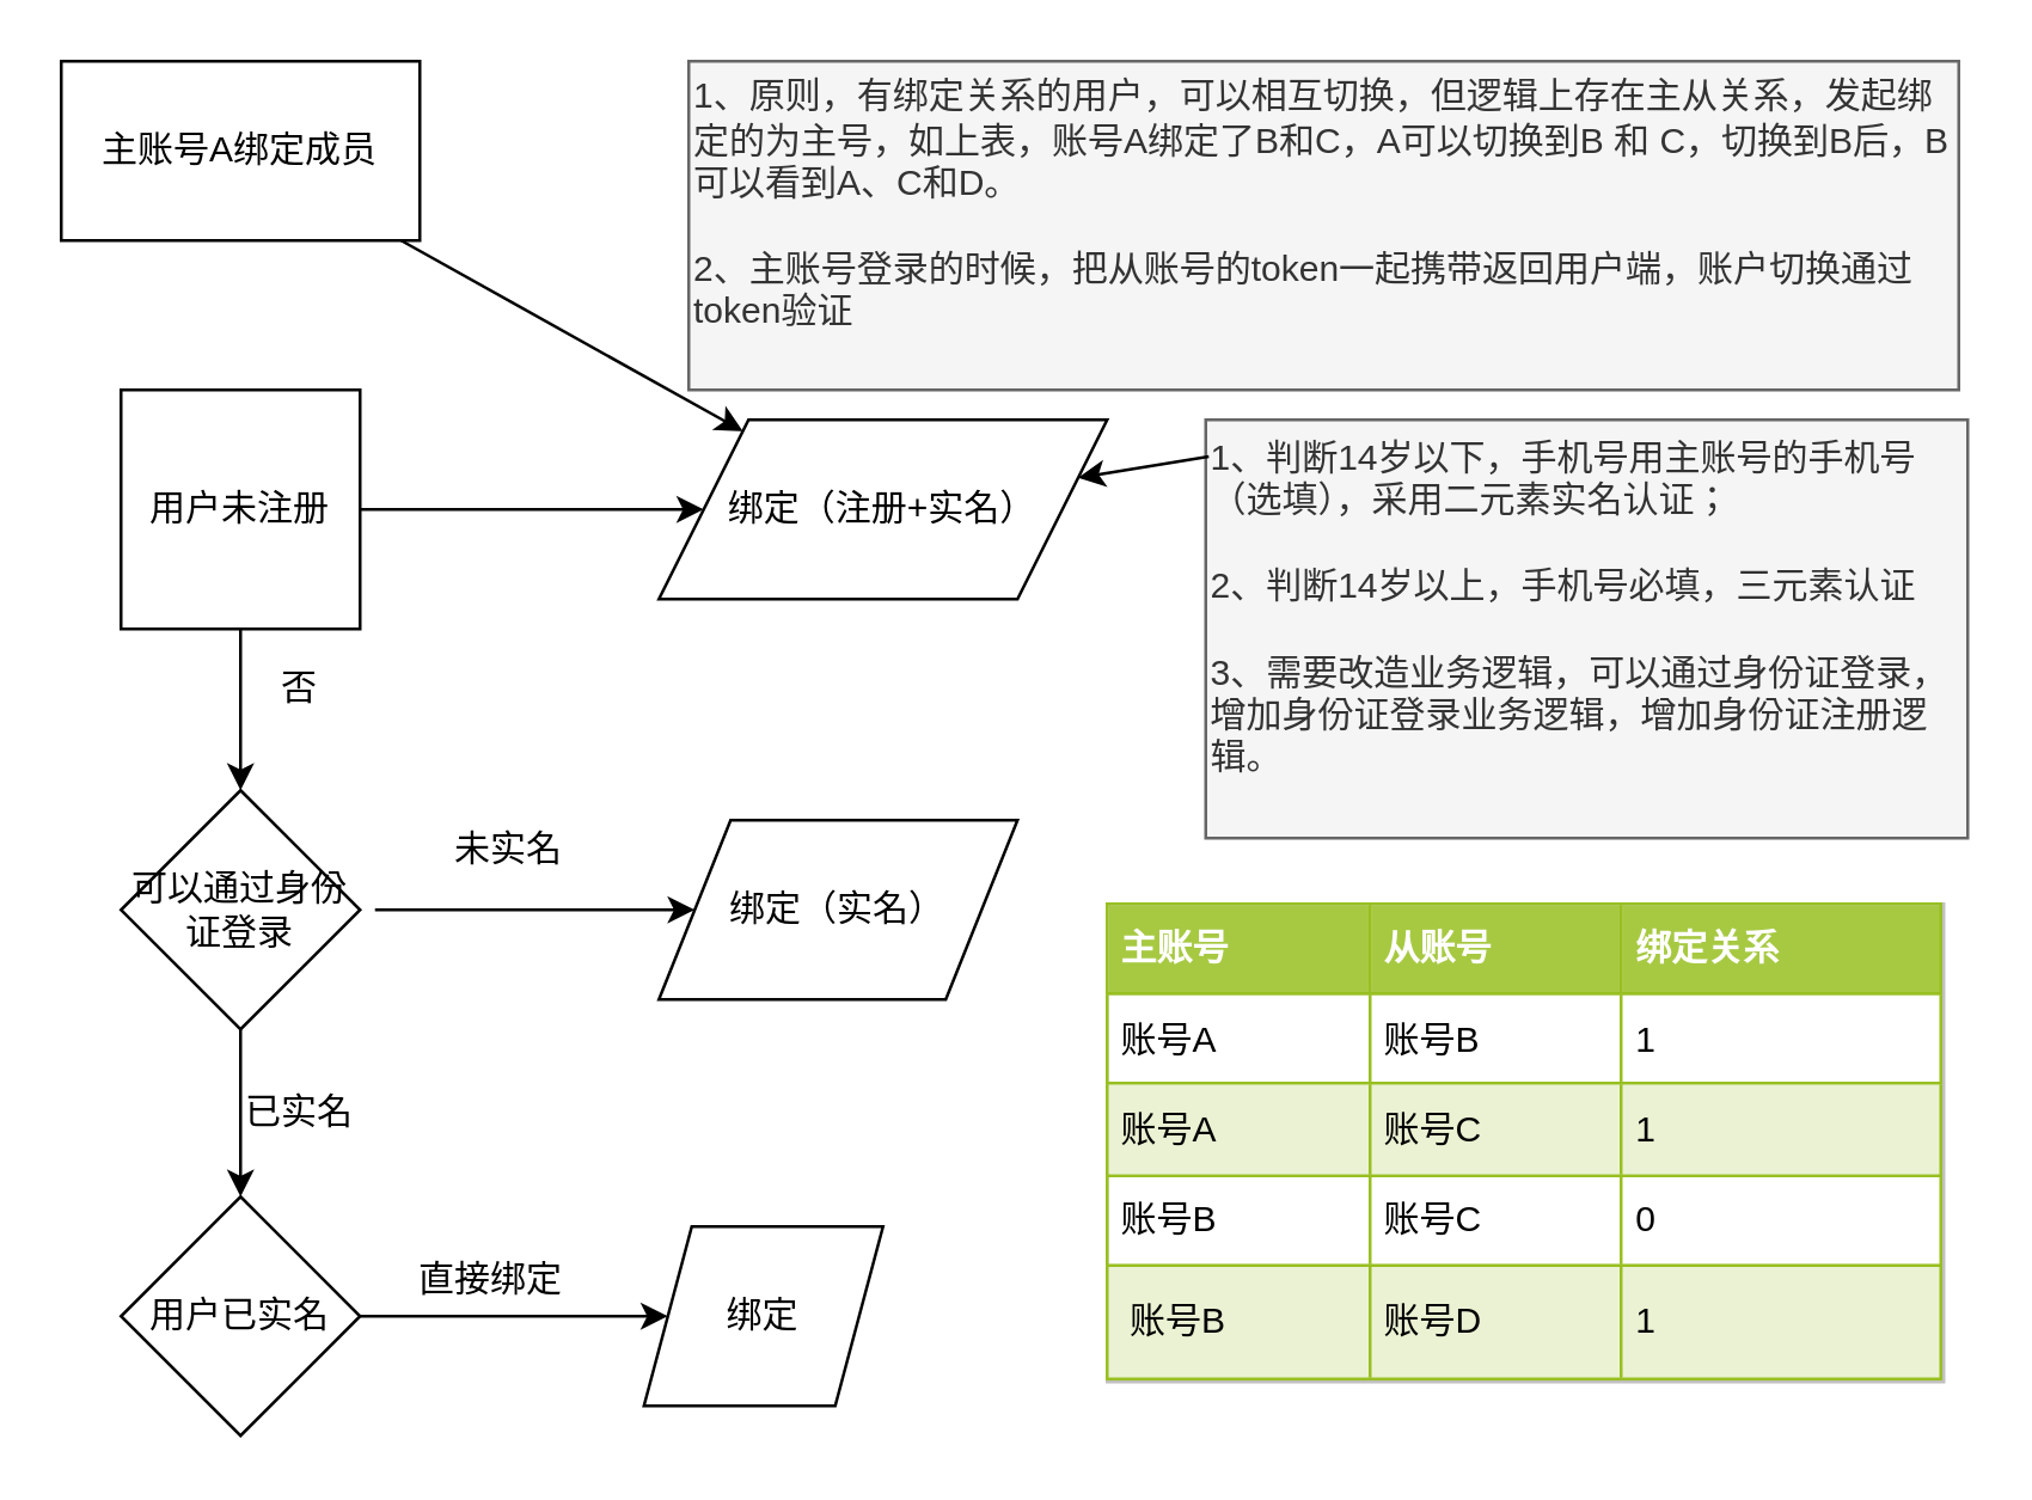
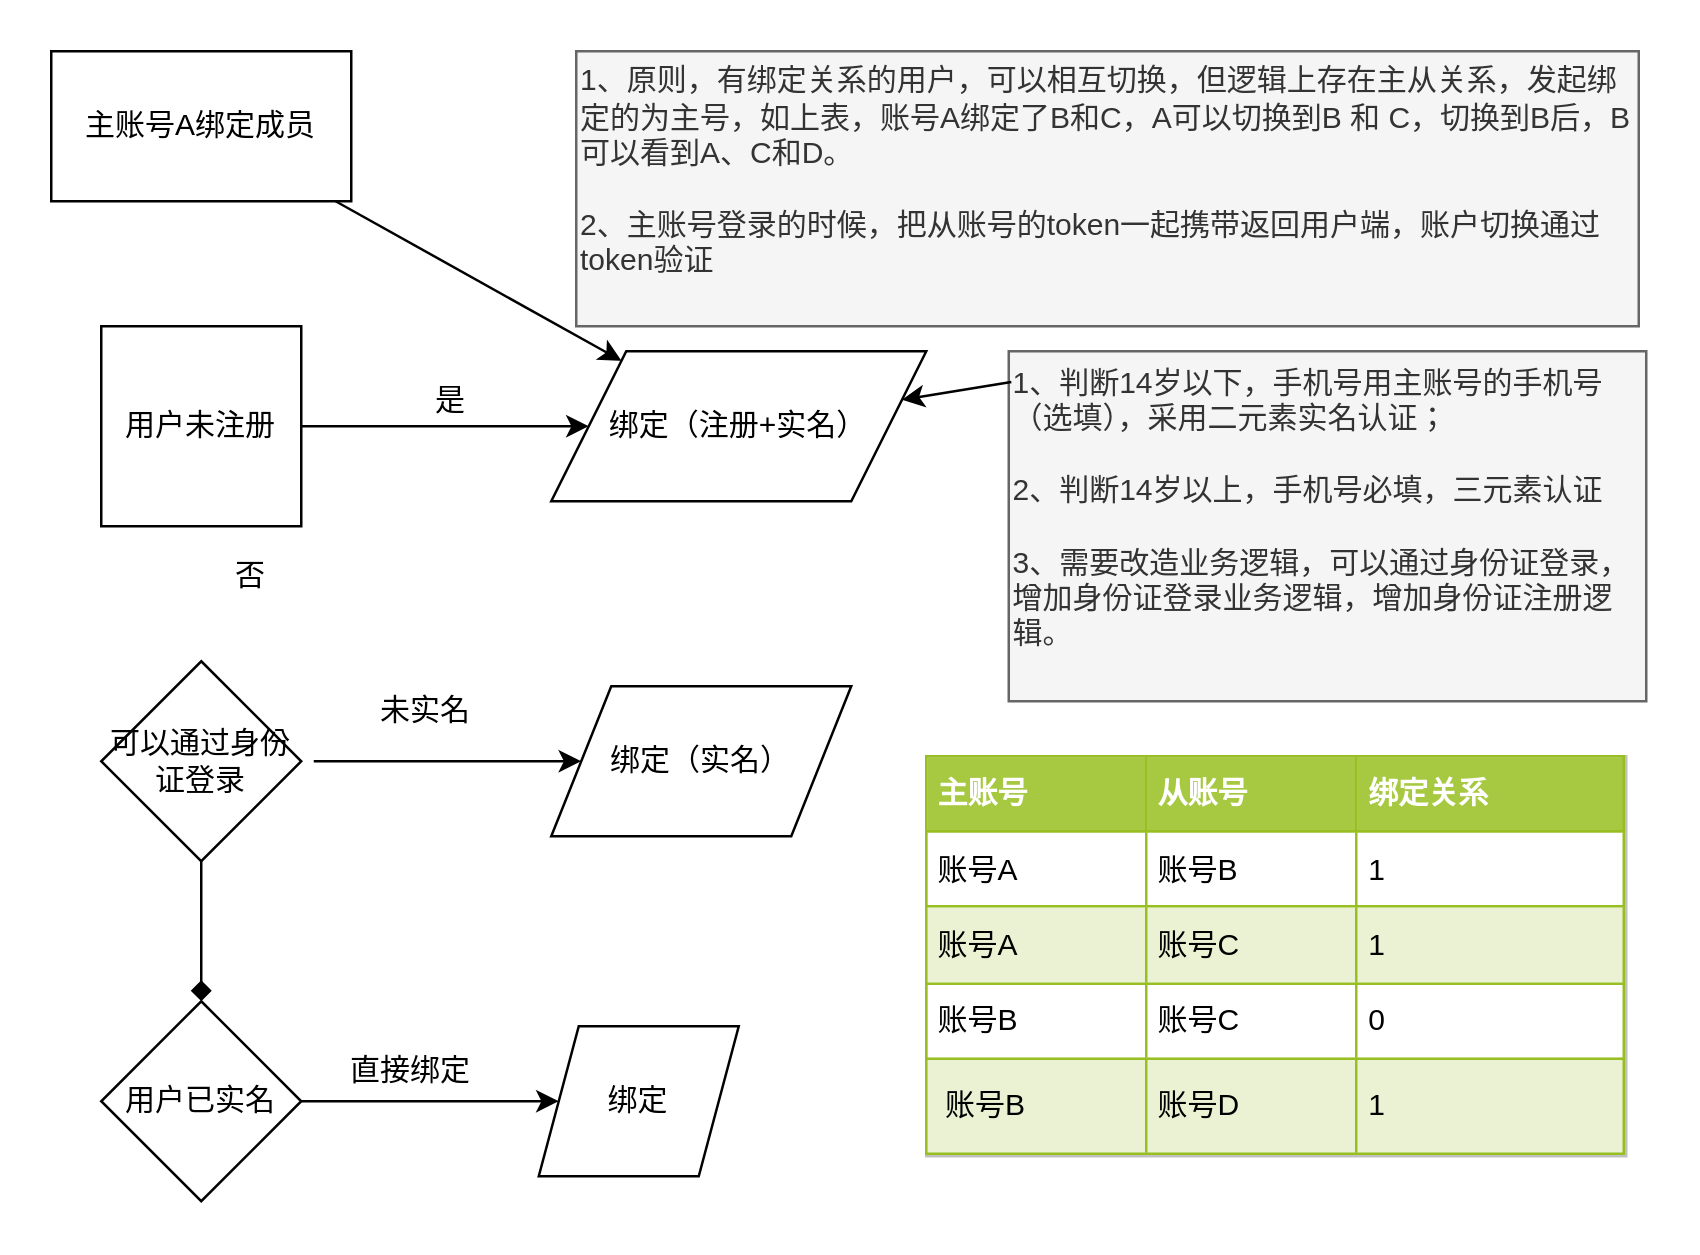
+ <mxCell id="10" value="是" style="text;html=1;strokeColor=none;fillColor=none;align=center;verticalAlign=middle;whiteSpace=wrap;rounded=0;" vertex="1" parent="1"><mxGeometry x="160" y="150" width="40" height="20" as="geometry" /></mxCell>
- <mxCell id="12" value="" style="endArrow=classic;html=1;exitX=0.5;exitY=1;exitDx=0;exitDy=0;entryX=0.5;entryY=0;entryDx=0;entryDy=0;" edge="1" parent="1" source="4" target="11"><mxGeometry width="50" height="50" relative="1" as="geometry"><mxPoint x="45" y="275" as="sourcePoint" /><mxPoint x="95" y="225" as="targetPoint" /></mxGeometry></mxCell>
- <mxCell id="18" value="已实名" style="text;html=1;strokeColor=none;fillColor=none;align=center;verticalAlign=middle;whiteSpace=wrap;rounded=0;" vertex="1" parent="1"><mxGeometry x="80" y="362" width="40" height="20" as="geometry" /></mxCell>
- <mxCell id="17" value="" style="endArrow=classic;html=1;entryX=0.5;entryY=0;entryDx=0;entryDy=0;exitX=0.5;exitY=1;exitDx=0;exitDy=0;" edge="1" parent="1" source="11" target="16"><mxGeometry width="50" height="50" relative="1" as="geometry"><mxPoint x="45" y="425" as="sourcePoint" /><mxPoint x="95" y="375" as="targetPoint" /></mxGeometry></mxCell>
+ <mxCell id="17" value="" style="endArrow=diamond;html=1;entryX=0.5;entryY=0;entryDx=0;entryDy=0;exitX=0.5;exitY=1;exitDx=0;exitDy=0;" edge="1" parent="1" source="11" target="16"><mxGeometry width="50" height="50" relative="1" as="geometry"><mxPoint x="45" y="425" as="sourcePoint" /><mxPoint x="95" y="375" as="targetPoint" /></mxGeometry></mxCell>
